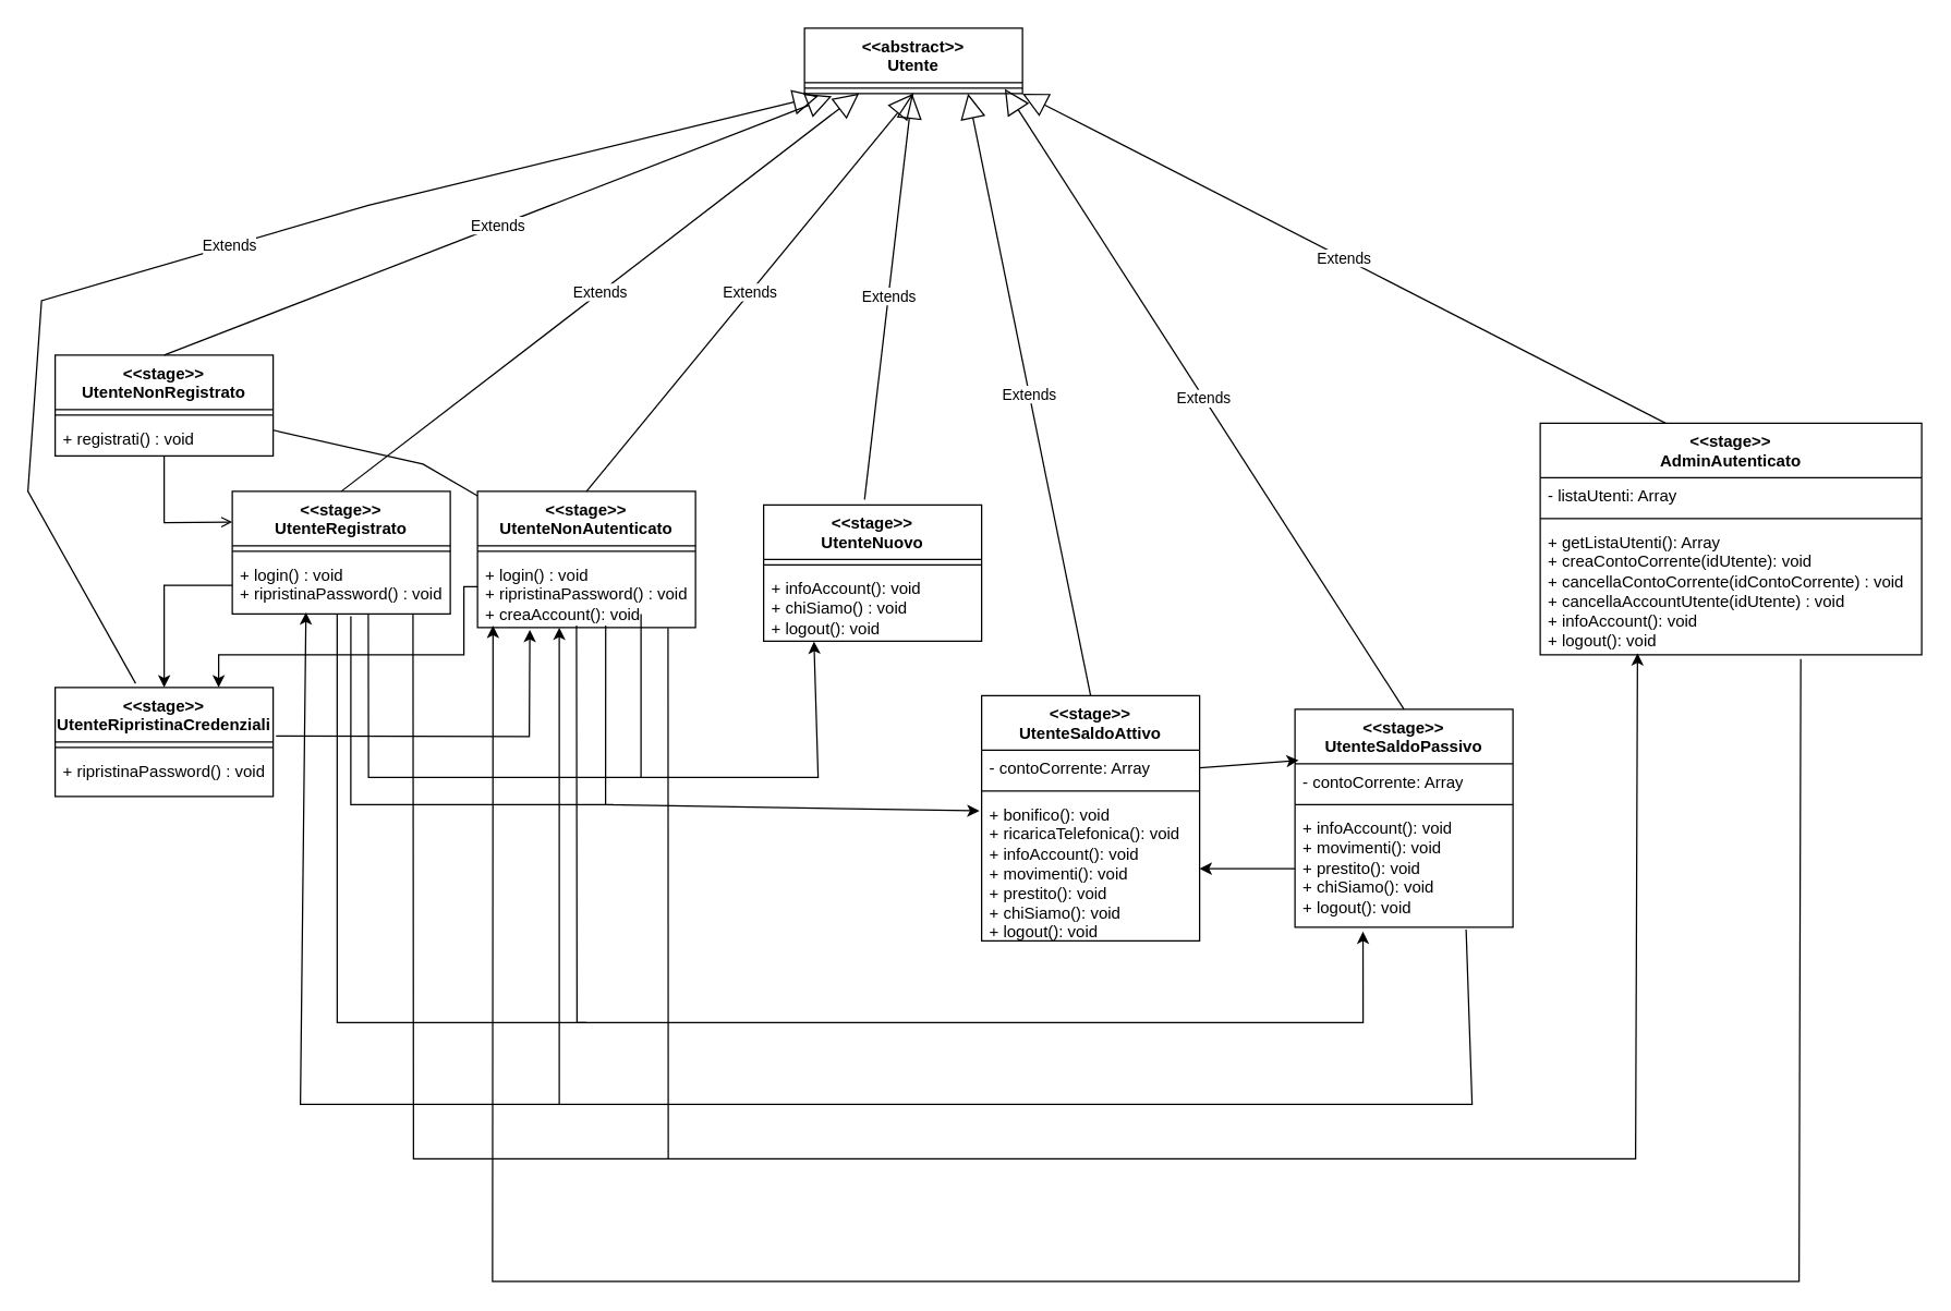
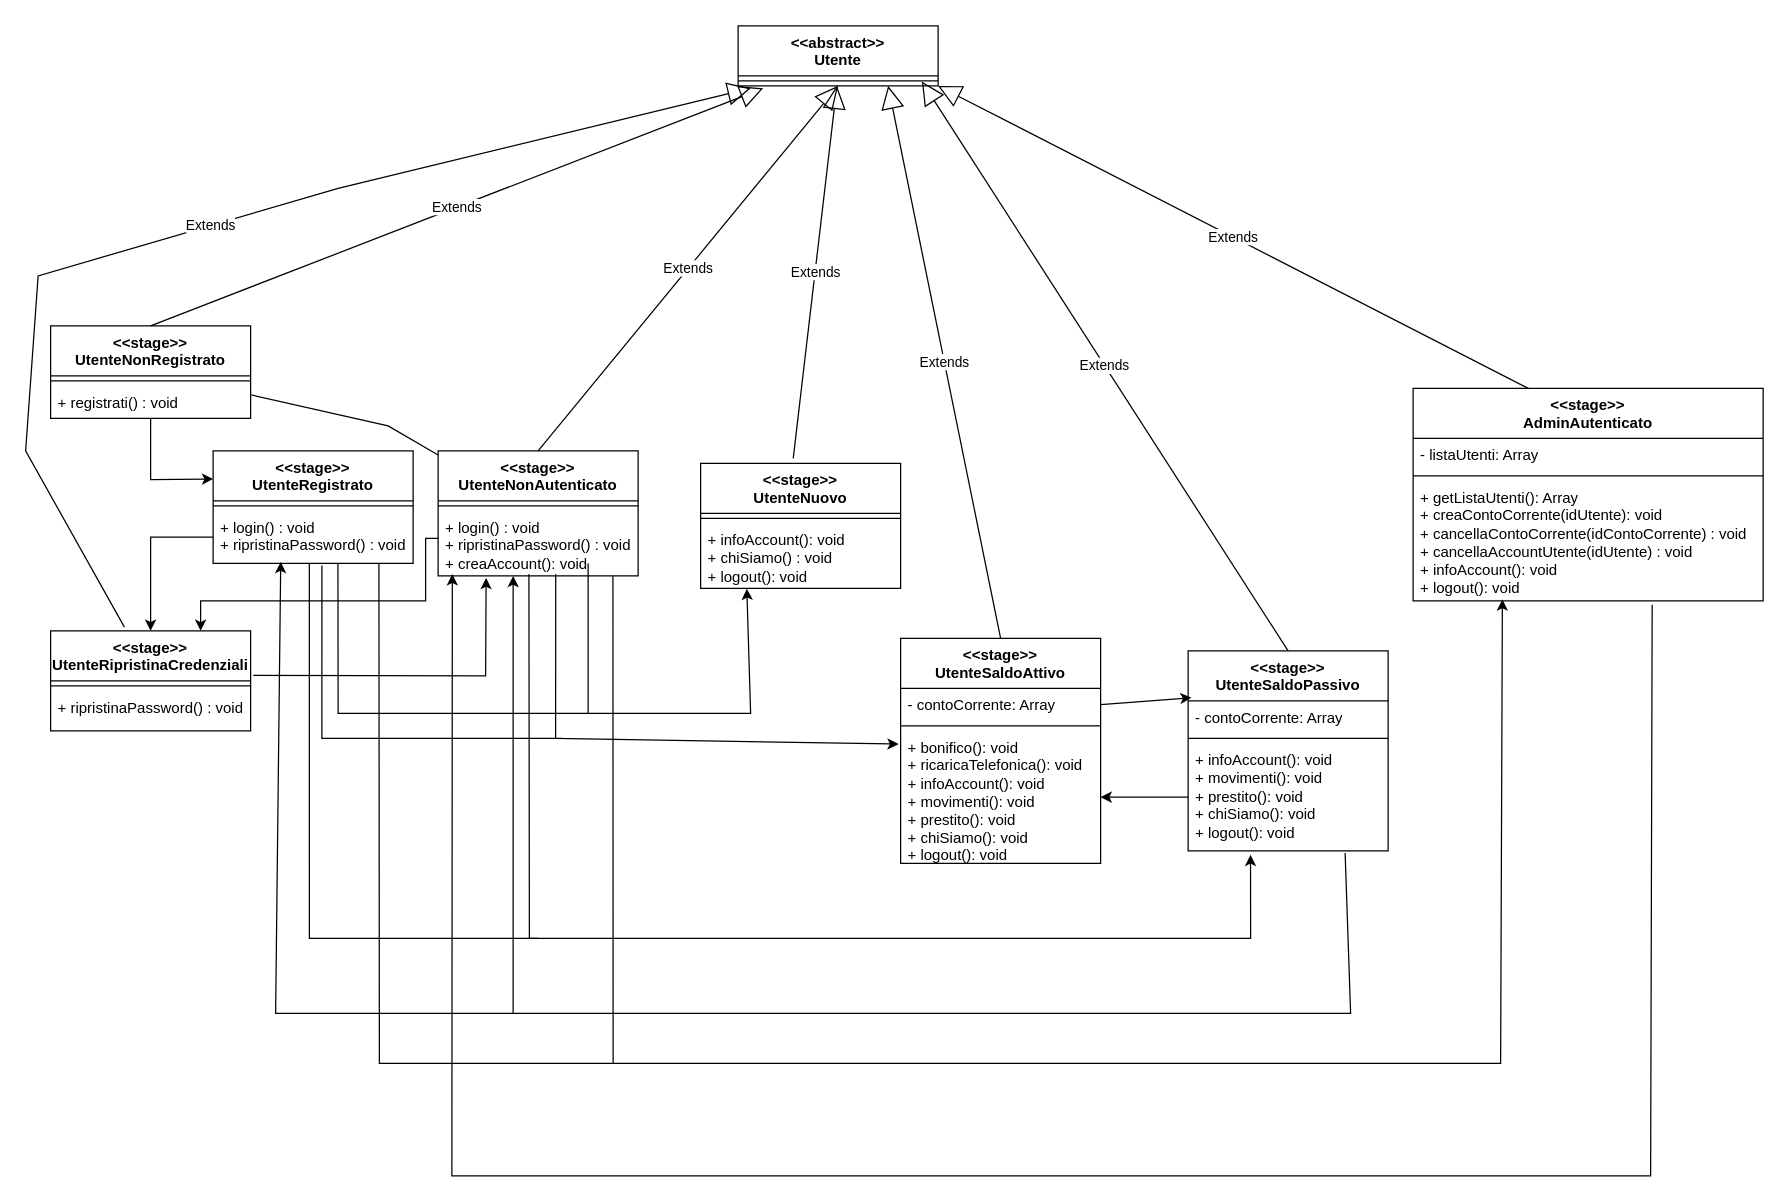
- <mxCell id="20" value="Extends" style="endArrow=block;endSize=16;endFill=0;html=1;rounded=0;exitX=0.5;exitY=0;exitDx=0;exitDy=0;entryX=0.25;entryY=1;entryDx=0;entryDy=0;" edge="1" parent="1" source="7" target="2"><mxGeometry width="160" relative="1" as="geometry"><mxPoint x="330" y="350" as="sourcePoint" /><mxPoint x="300" y="180" as="targetPoint" /></mxGeometry></mxCell>
- <mxCell id="45" value="" style="endArrow=open;html=1;rounded=0;entryX=0;entryY=0.25;entryDx=0;entryDy=0;" edge="1" parent="1" source="6" target="7"><mxGeometry width="50" height="50" relative="1" as="geometry"><mxPoint x="540" y="690" as="sourcePoint" /><mxPoint x="590" y="640" as="targetPoint" /><Array as="points"><mxPoint x="120" y="383" /></Array></mxGeometry></mxCell>
+ <mxCell id="45" value="" style="endArrow=classic;html=1;rounded=0;entryX=0;entryY=0.25;entryDx=0;entryDy=0;" edge="1" parent="1" source="6" target="7"><mxGeometry width="50" height="50" relative="1" as="geometry"><mxPoint x="540" y="690" as="sourcePoint" /><mxPoint x="590" y="640" as="targetPoint" /><Array as="points"><mxPoint x="120" y="383" /></Array></mxGeometry></mxCell>
